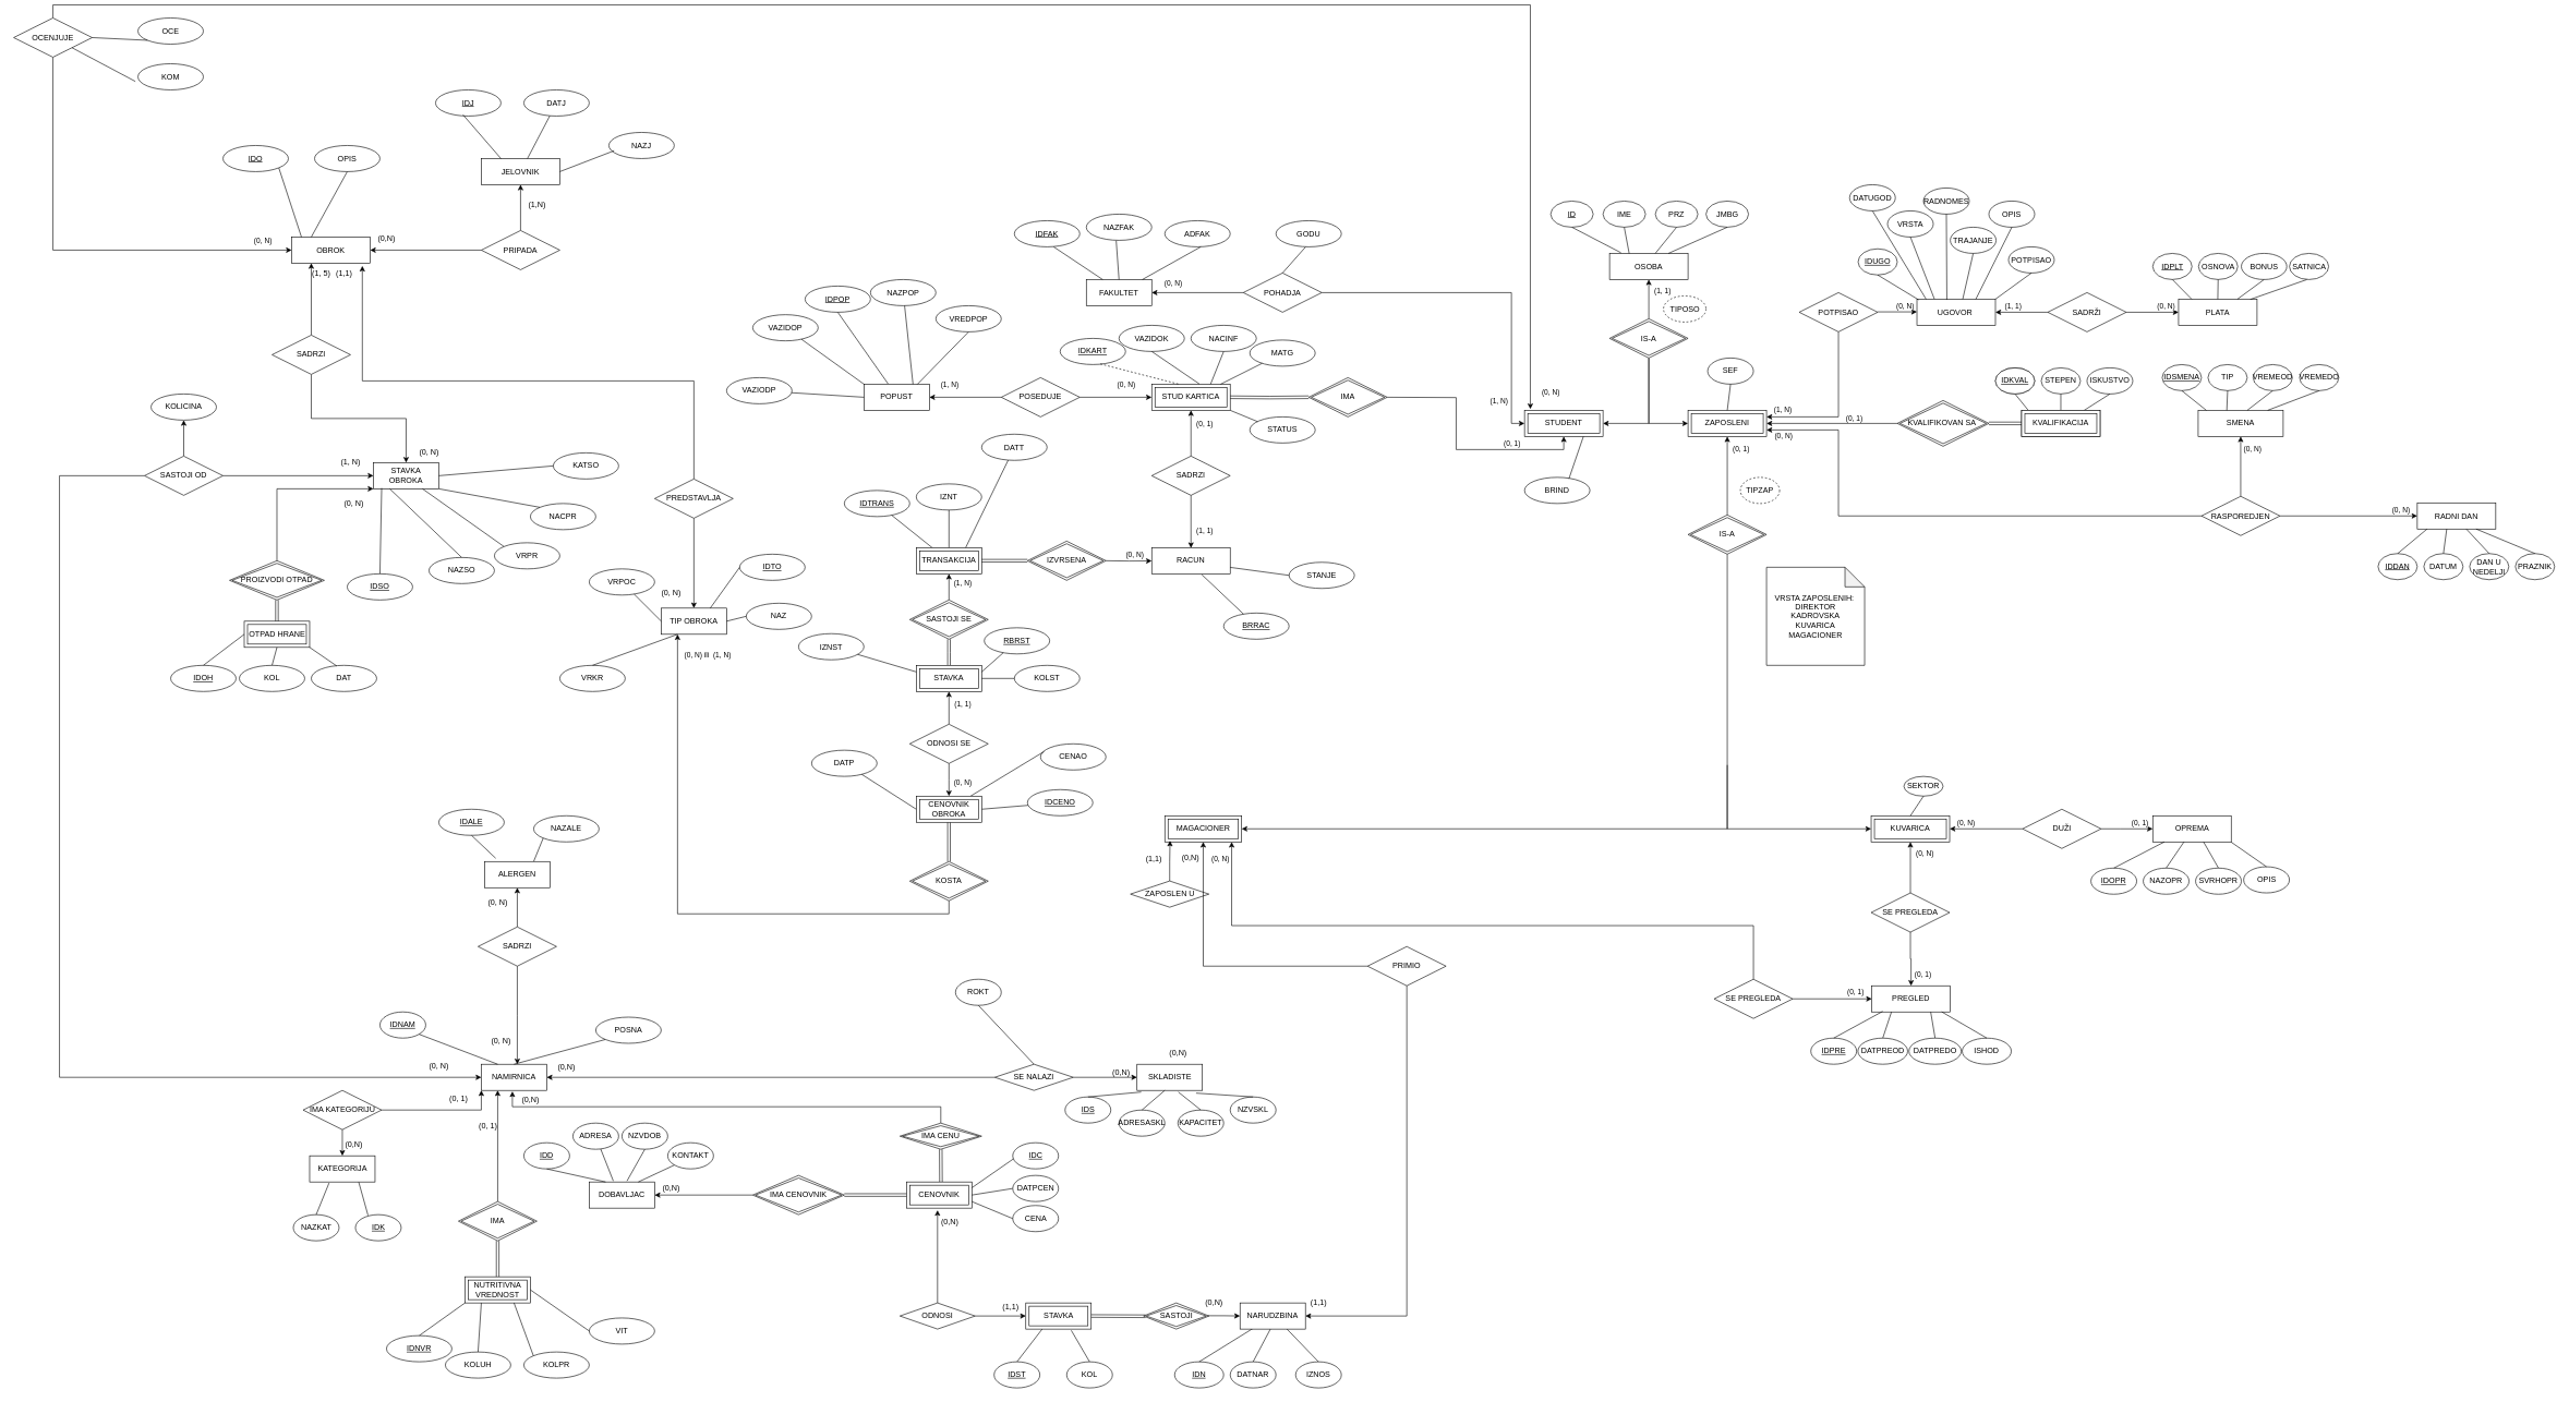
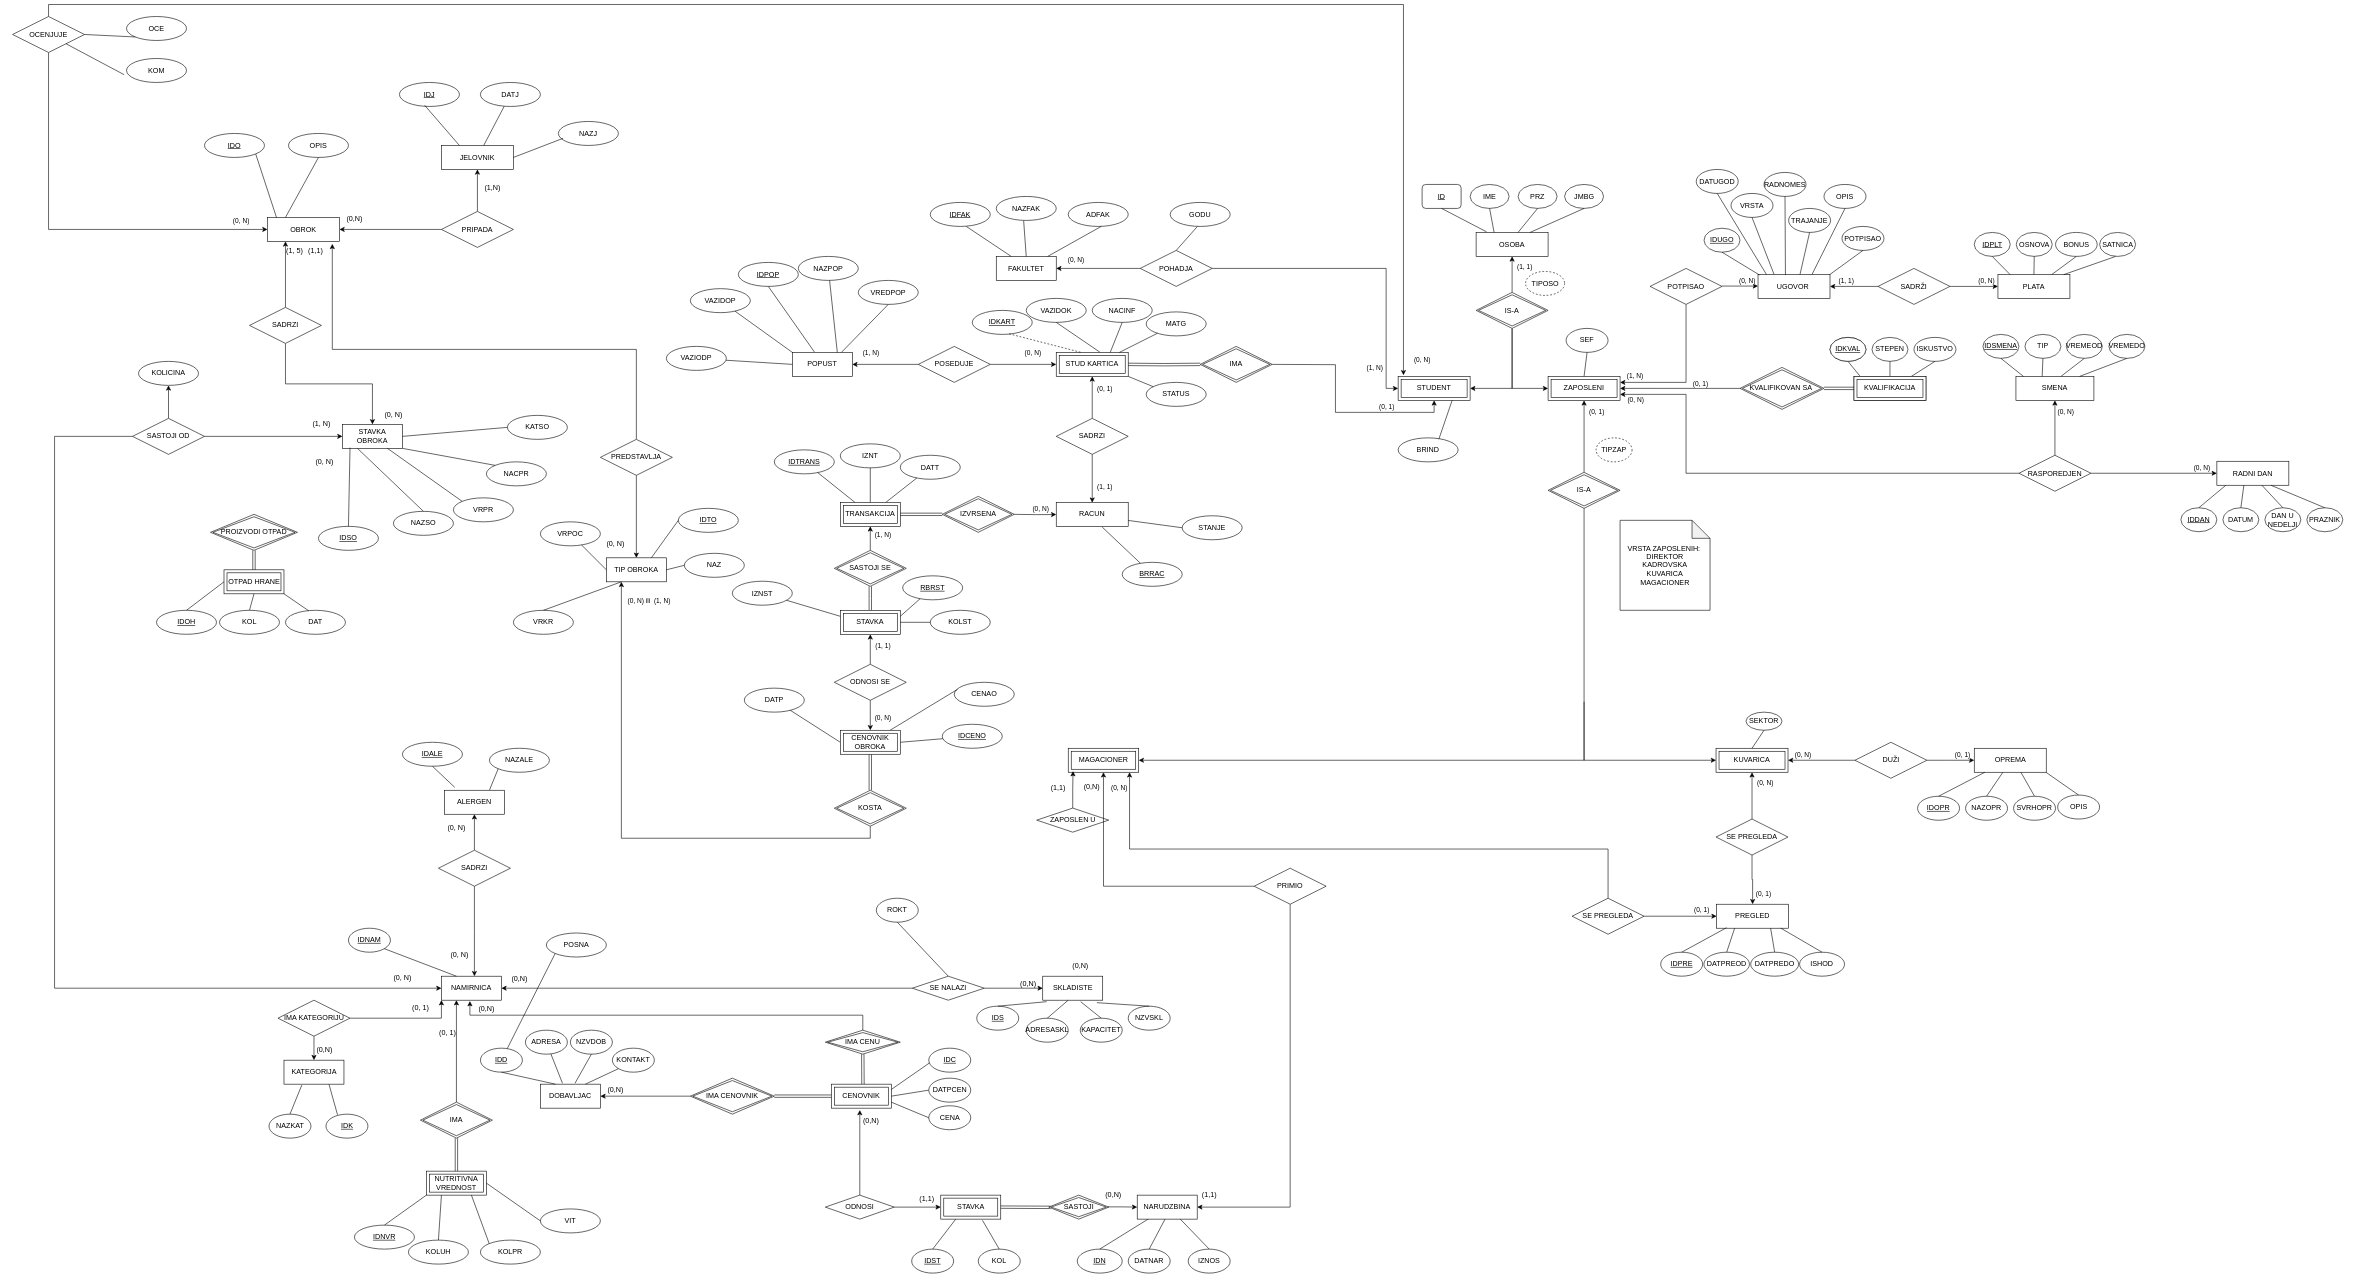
- <mxCell id="24" value="&lt;u&gt;ID&lt;/u&gt;" style="ellipse;whiteSpace=wrap;html=1;align=center;" parent="1" vertex="1"><mxGeometry x="2370" y="300" width="65" height="40" as="geometry" /></mxCell>
+ <mxCell id="24" value="&lt;u&gt;ID&lt;/u&gt;" style="whiteSpace=wrap;html=1;align=center;rounded=1;" parent="1" vertex="1"><mxGeometry x="2370" y="300" width="65" height="40" as="geometry" /></mxCell>
- <mxCell id="312" value="DATT" style="ellipse;whiteSpace=wrap;html=1;align=center;" parent="1" vertex="1"><mxGeometry x="1500" y="656.5" width="100" height="40" as="geometry" /></mxCell>
+ <mxCell id="312" value="DATT" style="ellipse;whiteSpace=wrap;html=1;align=center;" parent="1" vertex="1"><mxGeometry x="1500" y="751.5" width="100" height="40" as="geometry" /></mxCell>
- <mxCell id="344" style="edgeStyle=orthogonalEdgeStyle;rounded=0;orthogonalLoop=1;jettySize=auto;html=1;exitX=0.5;exitY=0;exitDx=0;exitDy=0;entryX=0;entryY=1;entryDx=0;entryDy=0;" parent="1" source="345" target="239" edge="1"><mxGeometry relative="1" as="geometry"><Array as="points"><mxPoint x="423" y="740" /></Array></mxGeometry></mxCell>
- <mxCell id="283" value="" style="endArrow=none;html=1;rounded=0;exitX=0;exitY=1;exitDx=0;exitDy=0;entryX=0.5;entryY=0;entryDx=0;entryDy=0;" parent="1" source="282" target="69" edge="1"><mxGeometry relative="1" as="geometry"><mxPoint x="370" y="1560" as="sourcePoint" /><mxPoint x="530" y="1560" as="targetPoint" /></mxGeometry></mxCell>
+ <mxCell id="283" value="" style="endArrow=none;html=1;rounded=0;exitX=0;exitY=1;exitDx=0;exitDy=0;" parent="1" source="282" target="130" edge="1"><mxGeometry relative="1" as="geometry"><mxPoint x="370" y="1560" as="sourcePoint" /><mxPoint x="530" y="1560" as="targetPoint" /></mxGeometry></mxCell>
